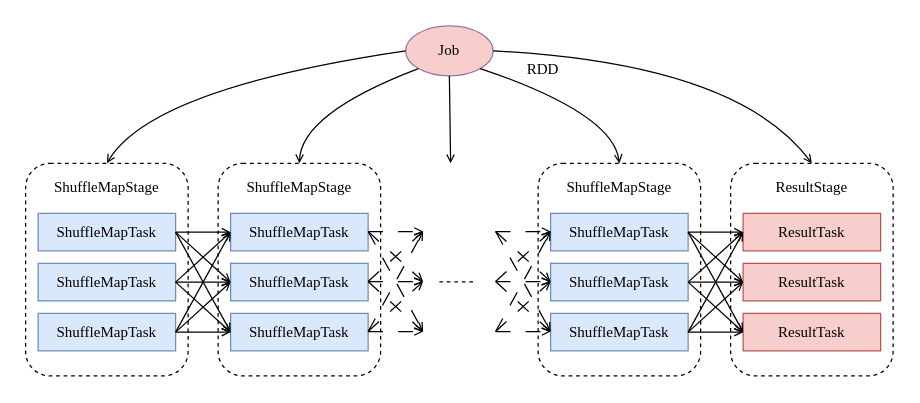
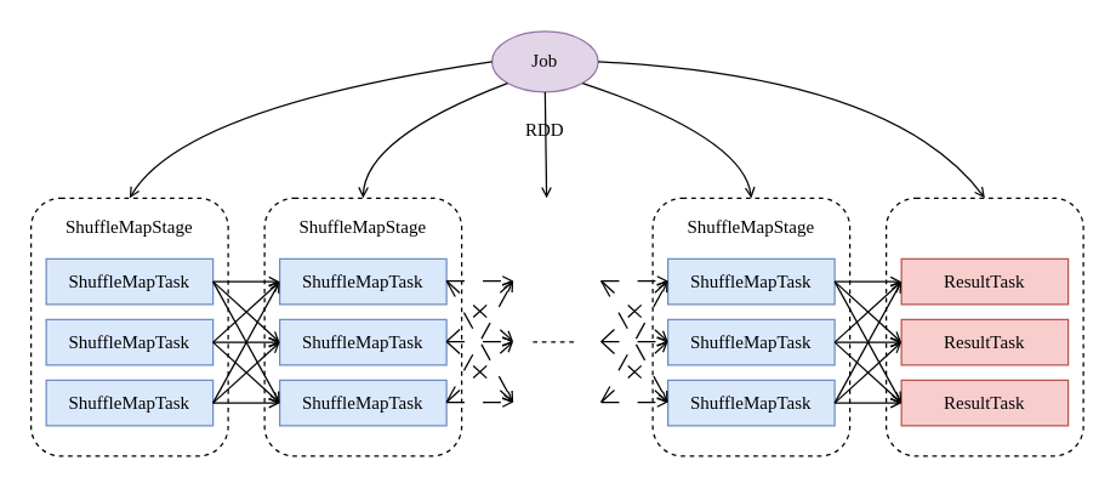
- <mxCell id="2" value="&lt;font face=&quot;Lucida Console&quot;&gt;Job&lt;/font&gt;" style="ellipse;whiteSpace=wrap;html=1;fillColor=#f8cecc;strokeColor=#9673a6;" vertex="1" parent="1"><mxGeometry x="324" y="20" width="70" height="40" as="geometry" /></mxCell>
+ <mxCell id="2" value="&lt;font face=&quot;Lucida Console&quot;&gt;Job&lt;/font&gt;" style="ellipse;whiteSpace=wrap;html=1;fillColor=#e1d5e7;strokeColor=#9673a6;" vertex="1" parent="1"><mxGeometry x="324" y="20" width="70" height="40" as="geometry" /></mxCell>
- <mxCell id="64" value="RDD" style="text;strokeColor=none;fillColor=none;html=1;align=center;verticalAlign=middle;whiteSpace=wrap;rounded=0;fontFamily=Lucida Console;" vertex="1" parent="1"><mxGeometry x="404" y="40" width="60" height="30" as="geometry" /></mxCell>
+ <mxCell id="64" value="RDD" style="text;strokeColor=none;fillColor=none;html=1;align=center;verticalAlign=middle;whiteSpace=wrap;rounded=0;fontFamily=Lucida Console;" vertex="1" parent="1"><mxGeometry x="329" y="70" width="60" height="30" as="geometry" /></mxCell>
- <mxCell id="28" value="&lt;font face=&quot;Lucida Console&quot;&gt;ResultStage&lt;/font&gt;" style="text;strokeColor=none;fillColor=none;html=1;align=center;verticalAlign=middle;whiteSpace=wrap;rounded=0;" vertex="1" parent="1"><mxGeometry x="589" y="134" width="120" height="30" as="geometry" /></mxCell>
